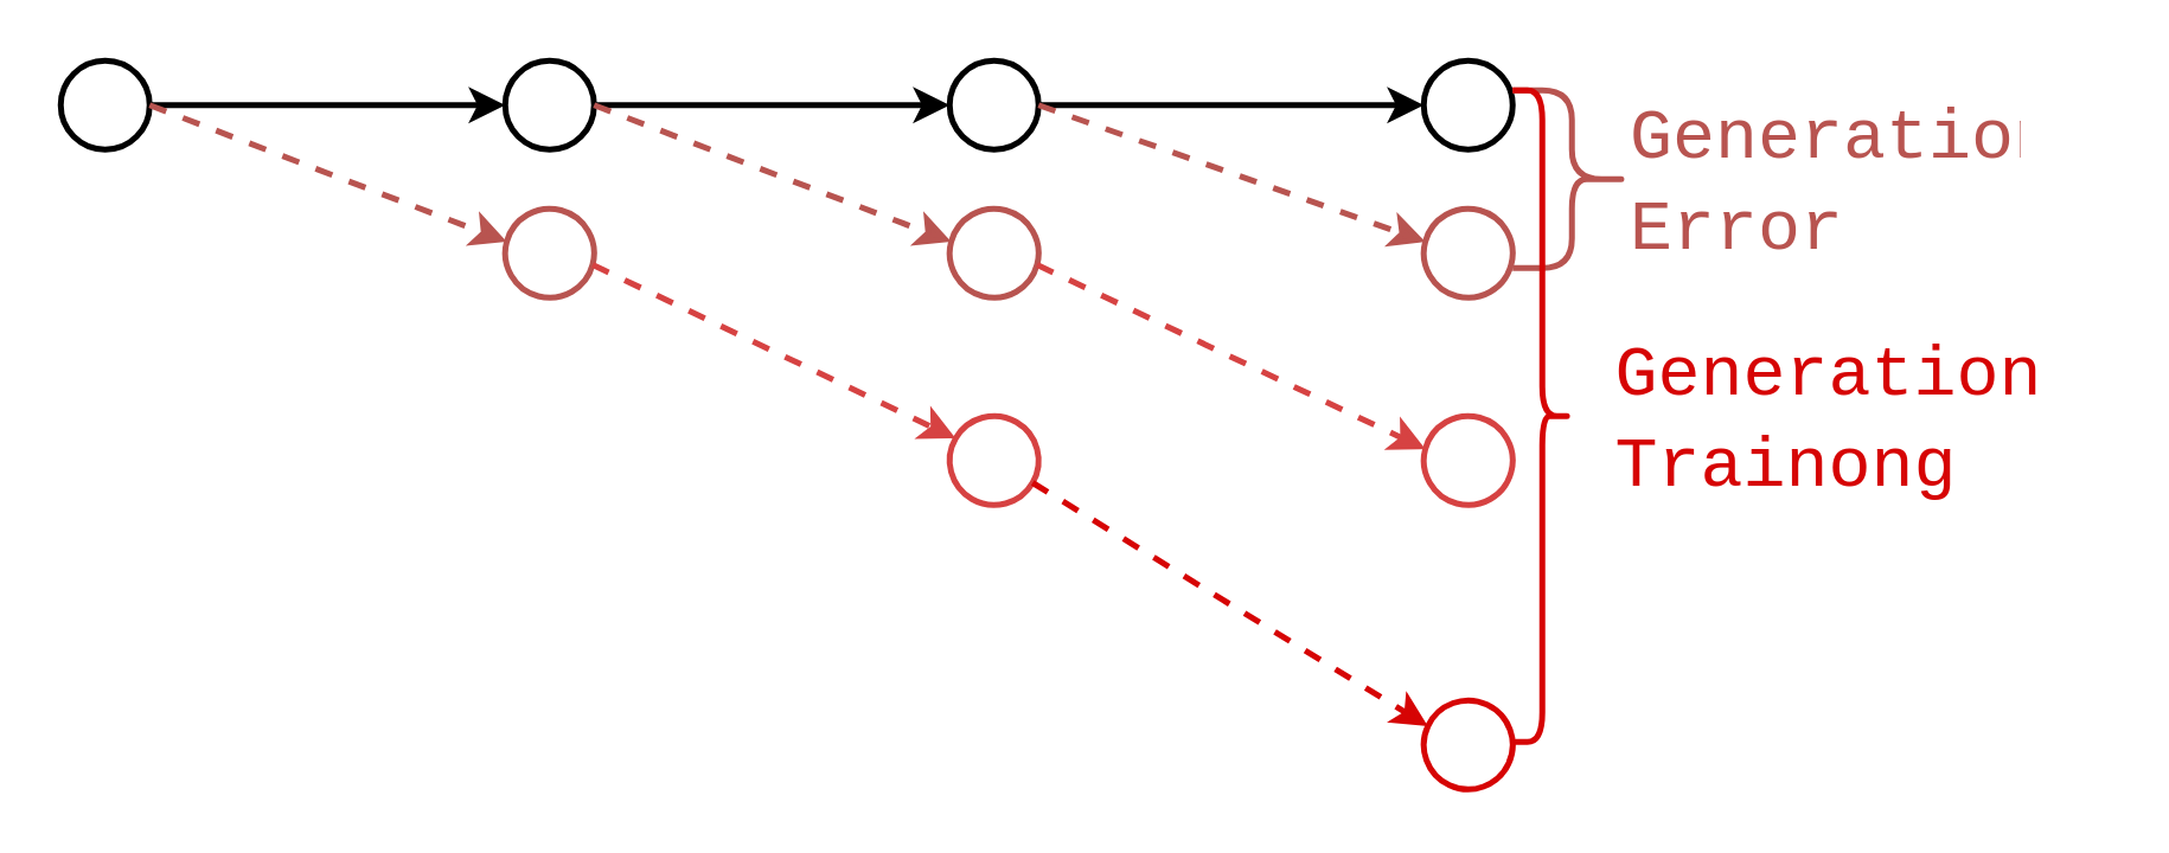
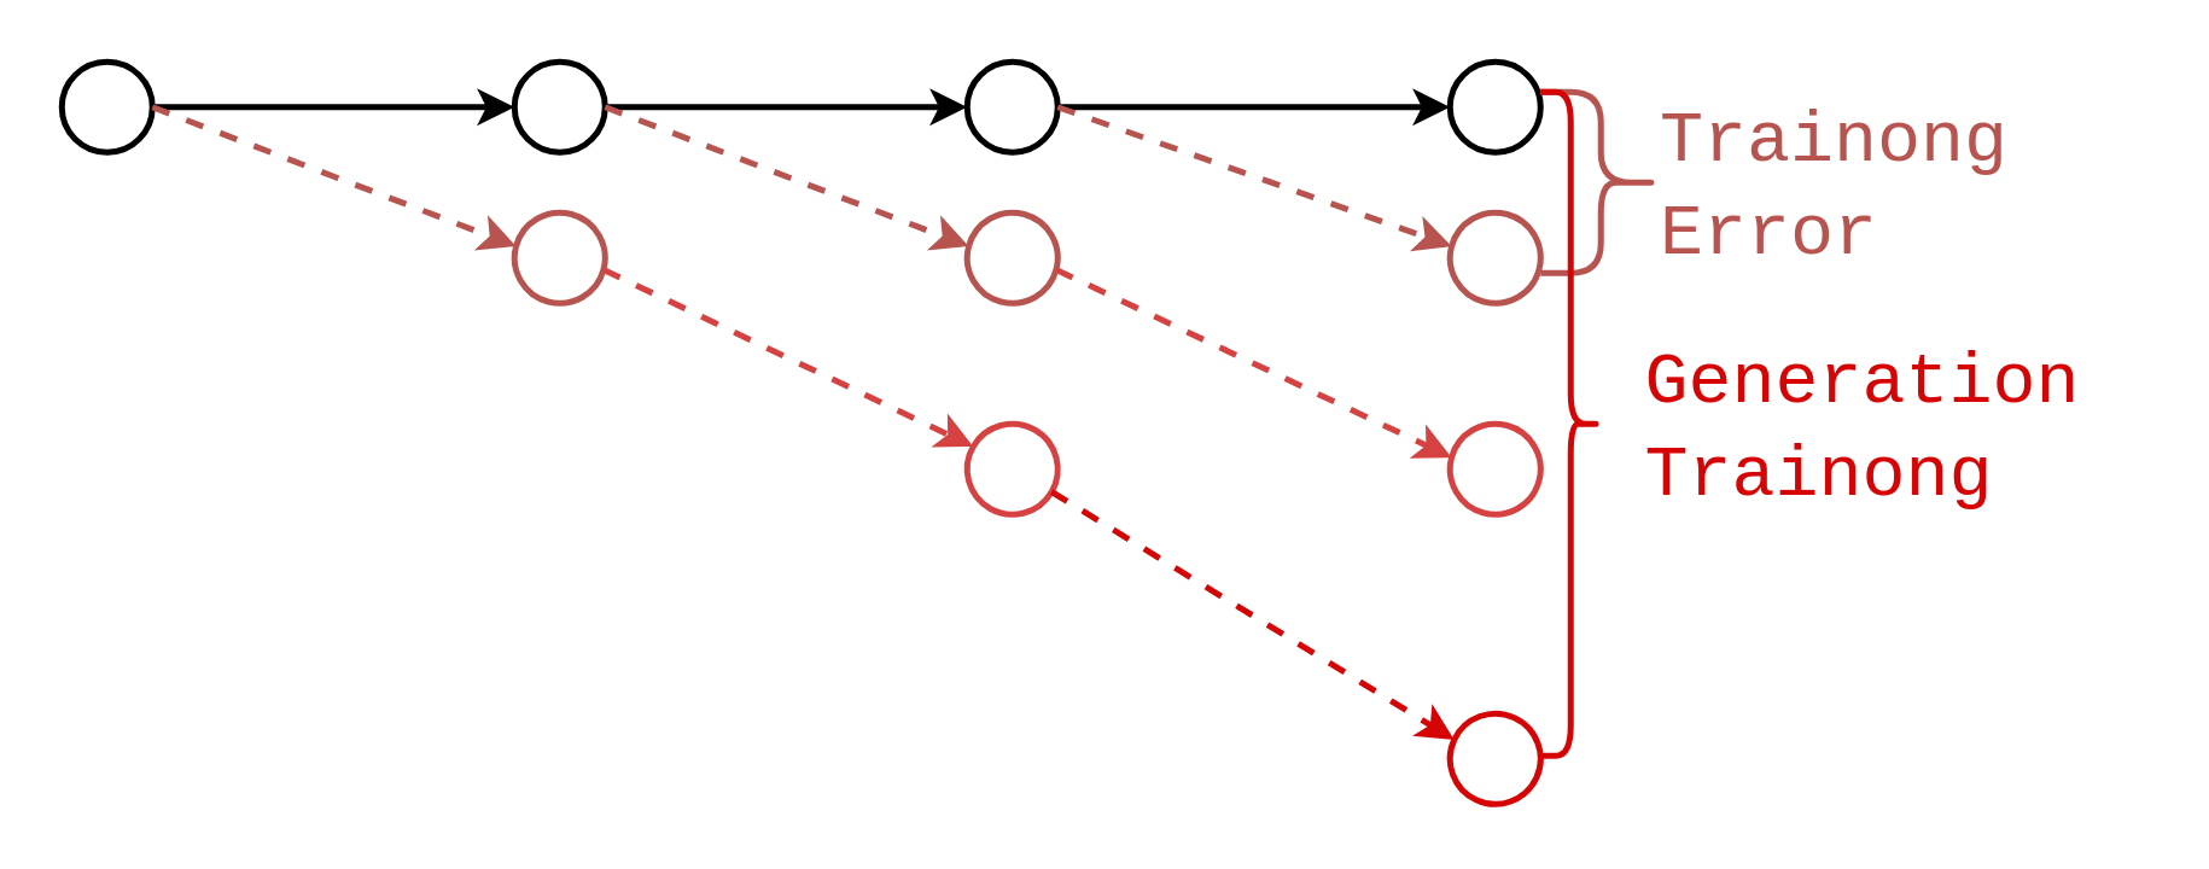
- <mxCell id="21" value="&lt;h1&gt;&lt;font style=&quot;font-weight: normal;&quot; color=&quot;#b85450&quot; face=&quot;Courier New&quot;&gt;Generation Error&lt;/font&gt;&lt;/h1&gt;" style="text;html=1;strokeColor=none;fillColor=none;spacing=5;spacingTop=-20;whiteSpace=wrap;overflow=hidden;rounded=0;" vertex="1" parent="1"><mxGeometry x="545" y="25" width="140" height="70" as="geometry" /></mxCell>
+ <mxCell id="21" value="&lt;h1&gt;&lt;font style=&quot;font-weight: normal;&quot; color=&quot;#b85450&quot; face=&quot;Courier New&quot;&gt;Trainong Error&lt;/font&gt;&lt;/h1&gt;" style="text;html=1;strokeColor=none;fillColor=none;spacing=5;spacingTop=-20;whiteSpace=wrap;overflow=hidden;rounded=0;" vertex="1" parent="1"><mxGeometry x="545" y="25" width="140" height="70" as="geometry" /></mxCell>
